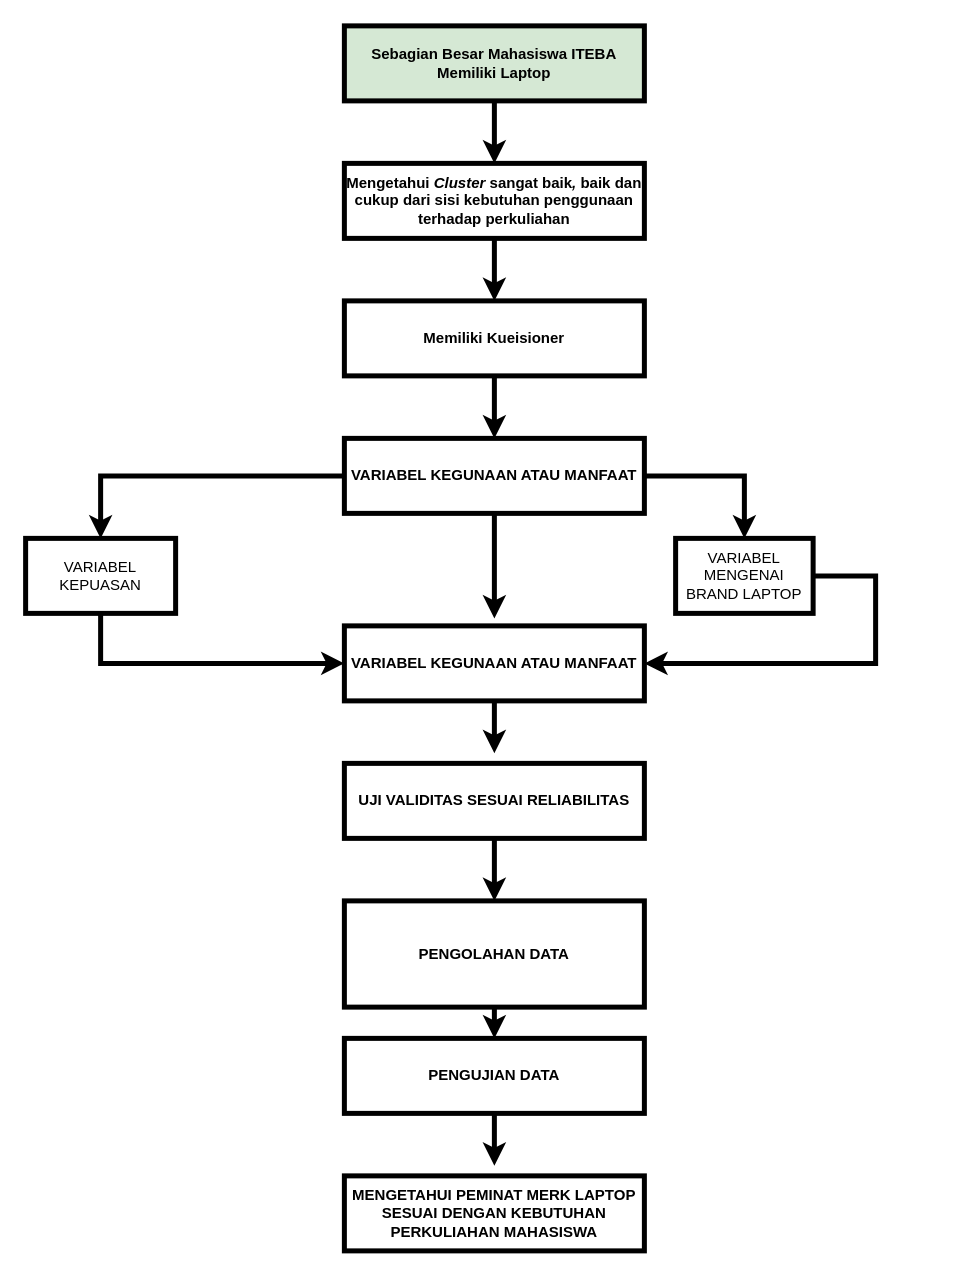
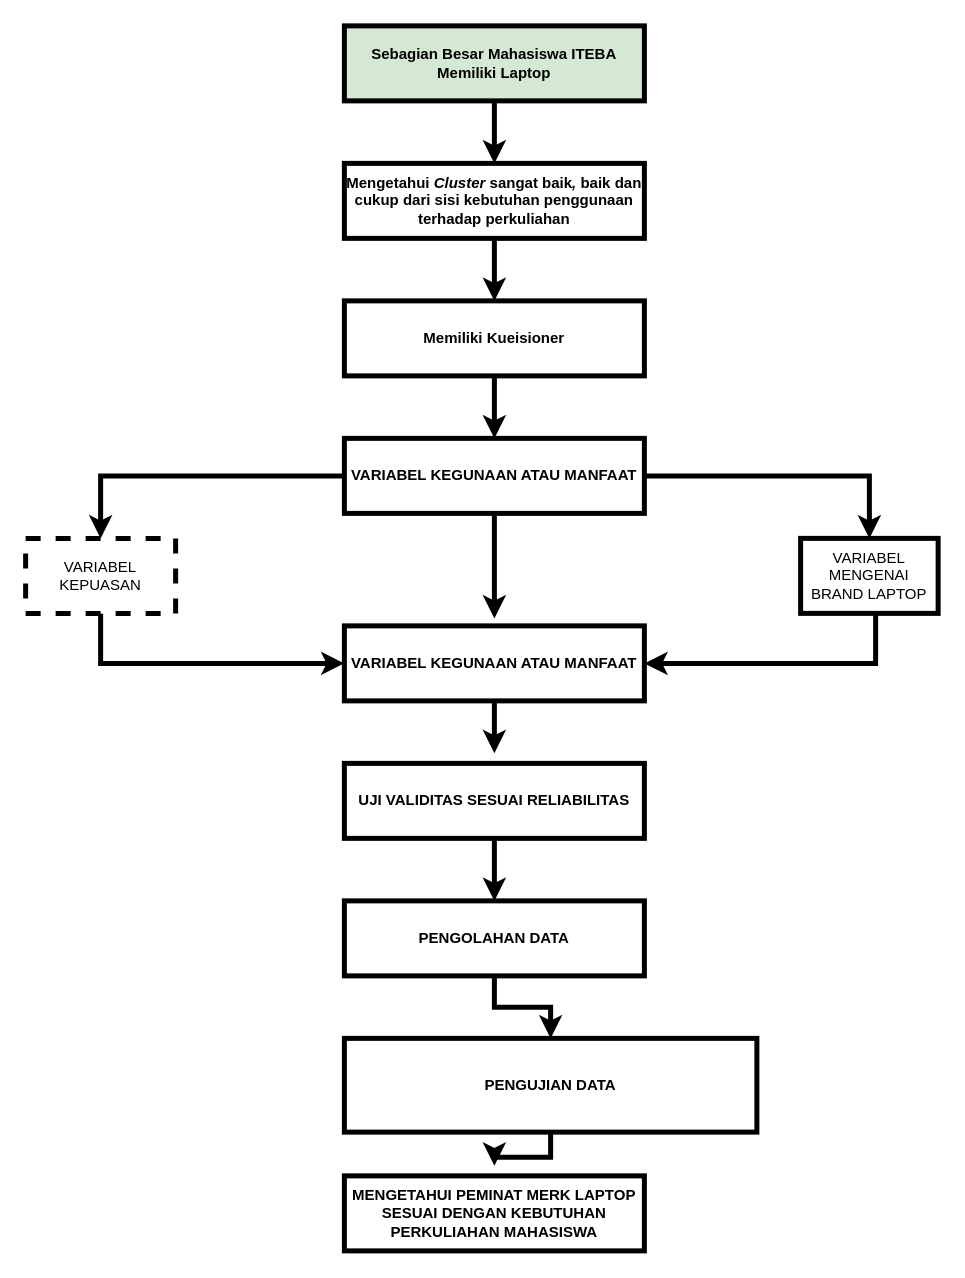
- <mxCell id="13" value="VARIABEL KEPUASAN" style="whiteSpace=wrap;html=1;rounded=0;strokeWidth=4;" vertex="1" parent="1"><mxGeometry x="20" y="430" width="120" height="60" as="geometry" /></mxCell>
+ <mxCell id="13" value="VARIABEL KEPUASAN" style="whiteSpace=wrap;html=1;rounded=0;strokeWidth=4;dashed=1;" vertex="1" parent="1"><mxGeometry x="20" y="430" width="120" height="60" as="geometry" /></mxCell>
- <mxCell id="15" value="VARIABEL MENGENAI BRAND LAPTOP" style="whiteSpace=wrap;html=1;rounded=0;strokeWidth=4;" vertex="1" parent="1"><mxGeometry x="540" y="430" width="110" height="60" as="geometry" /></mxCell>
+ <mxCell id="15" value="VARIABEL MENGENAI BRAND LAPTOP" style="whiteSpace=wrap;html=1;rounded=0;strokeWidth=4;" vertex="1" parent="1"><mxGeometry x="640" y="430" width="110" height="60" as="geometry" /></mxCell>
- <mxCell id="21" value="&lt;b&gt;PENGOLAHAN DATA&lt;/b&gt;" style="rounded=0;whiteSpace=wrap;html=1;strokeWidth=4;" vertex="1" parent="1"><mxGeometry x="275" y="720" width="240" height="85" as="geometry" /></mxCell>
+ <mxCell id="21" value="&lt;b&gt;PENGOLAHAN DATA&lt;/b&gt;" style="rounded=0;whiteSpace=wrap;html=1;strokeWidth=4;" vertex="1" parent="1"><mxGeometry x="275" y="720" width="240" height="60" as="geometry" /></mxCell>
- <mxCell id="23" value="&lt;b&gt;PENGUJIAN DATA&lt;/b&gt;" style="rounded=0;whiteSpace=wrap;html=1;strokeWidth=4;" vertex="1" parent="1"><mxGeometry x="275" y="830" width="240" height="60" as="geometry" /></mxCell>
+ <mxCell id="23" value="&lt;b&gt;PENGUJIAN DATA&lt;/b&gt;" style="rounded=0;whiteSpace=wrap;html=1;strokeWidth=4;" vertex="1" parent="1"><mxGeometry x="275" y="830" width="330" height="75" as="geometry" /></mxCell>
